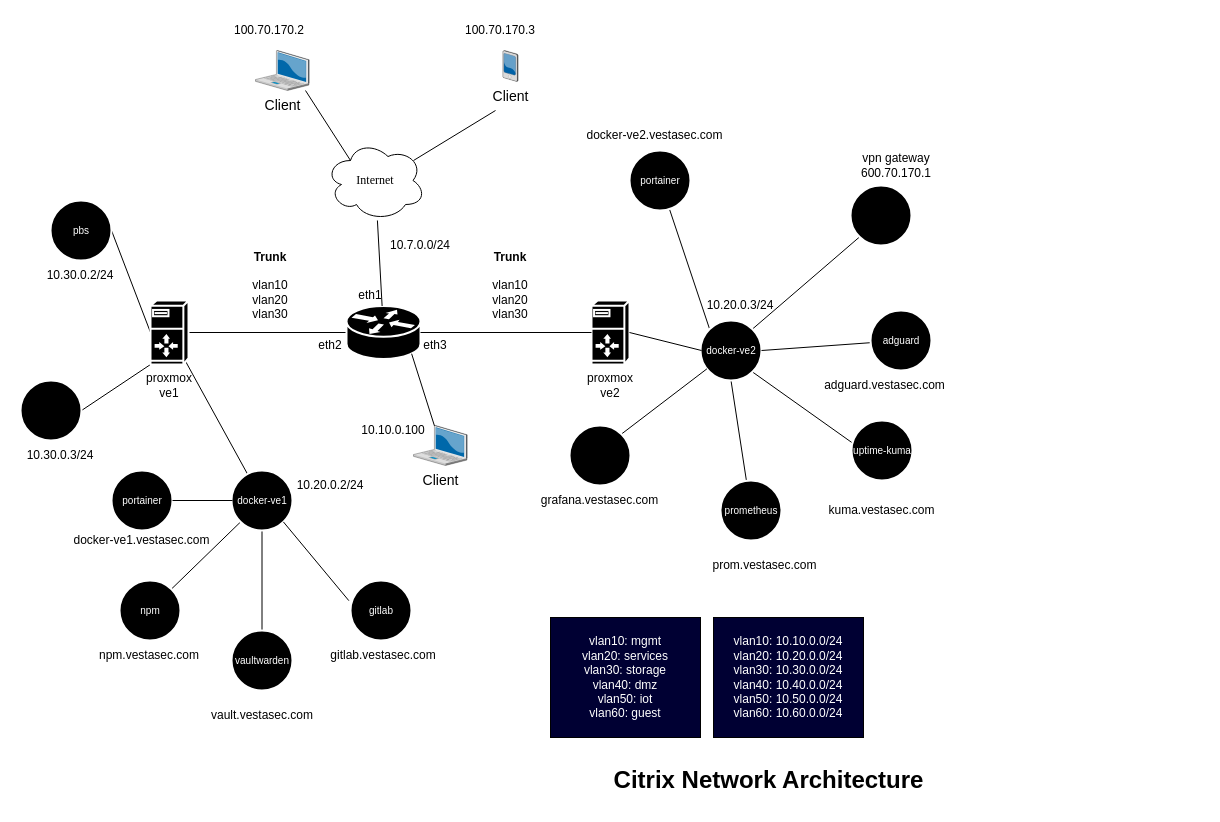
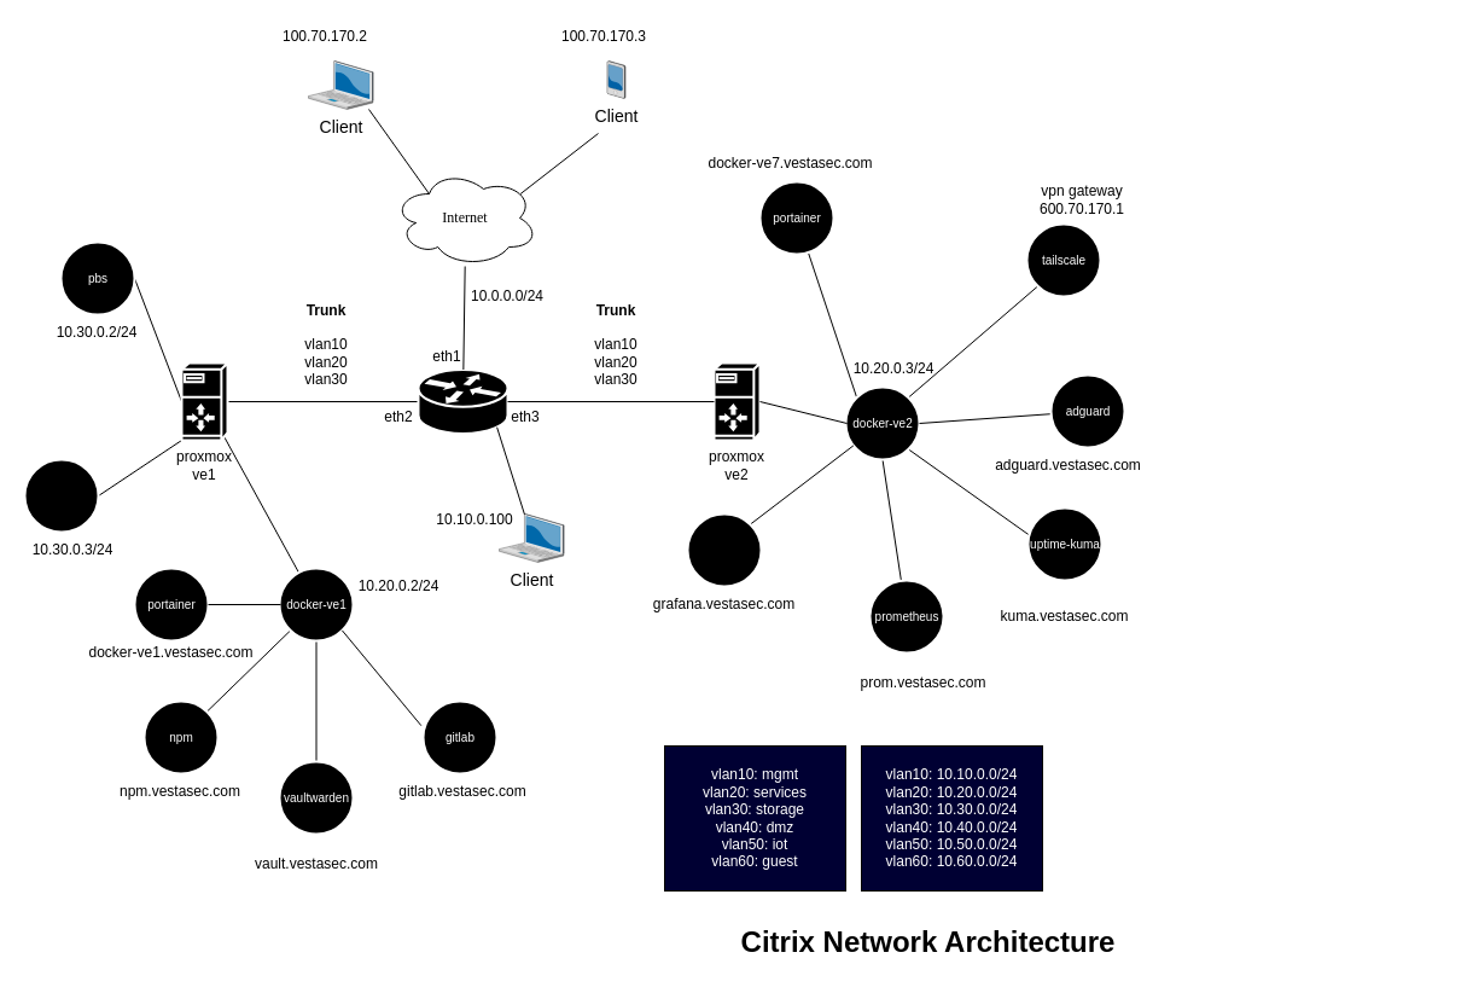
- <mxCell id="66" value="docker-ve2.vestasec.com" style="text;strokeColor=none;align=center;fillColor=none;html=1;verticalAlign=middle;whiteSpace=wrap;rounded=0;" parent="1" vertex="1"><mxGeometry x="580" y="120" width="149" height="30" as="geometry" /></mxCell>
+ <mxCell id="66" value="docker-ve7.vestasec.com" style="text;strokeColor=none;align=center;fillColor=none;html=1;verticalAlign=middle;whiteSpace=wrap;rounded=0;" parent="1" vertex="1"><mxGeometry x="580" y="120" width="149" height="30" as="geometry" /></mxCell>
- <mxCell id="6" value="Internet" style="ellipse;shape=cloud;whiteSpace=wrap;html=1;rounded=0;shadow=0;comic=0;strokeWidth=1;fontFamily=Verdana;fontSize=12;" parent="1" vertex="1"><mxGeometry x="325" y="140" width="100" height="80" as="geometry" /></mxCell>
+ <mxCell id="6" value="Internet" style="ellipse;shape=cloud;whiteSpace=wrap;html=1;rounded=0;shadow=0;comic=0;strokeWidth=1;fontFamily=Verdana;fontSize=12;" parent="1" vertex="1"><mxGeometry x="325" y="140" width="120" height="80" as="geometry" /></mxCell>
+ <mxCell id="54" value="&lt;span style=&quot;font-size: 10px;&quot;&gt;&lt;font style=&quot;color: rgb(255, 255, 255);&quot;&gt;tailscale&lt;/font&gt;&lt;/span&gt;" style="text;strokeColor=none;align=center;fillColor=none;html=1;verticalAlign=middle;whiteSpace=wrap;rounded=0;fontColor=light-dark(#f2f2f2, #ededed);" parent="1" vertex="1"><mxGeometry x="851" y="200" width="60" height="30" as="geometry" /></mxCell>
- <mxCell id="18" value="10.7.0.0/24" style="text;strokeColor=none;align=center;fillColor=none;html=1;verticalAlign=middle;whiteSpace=wrap;rounded=0;" parent="1" vertex="1"><mxGeometry x="390" y="230" width="60" height="30" as="geometry" /></mxCell>
+ <mxCell id="18" value="10.0.0.0/24" style="text;strokeColor=none;align=center;fillColor=none;html=1;verticalAlign=middle;whiteSpace=wrap;rounded=0;" parent="1" vertex="1"><mxGeometry x="390" y="230" width="60" height="30" as="geometry" /></mxCell>
